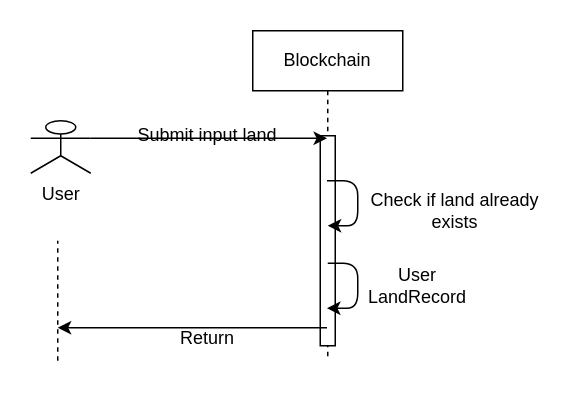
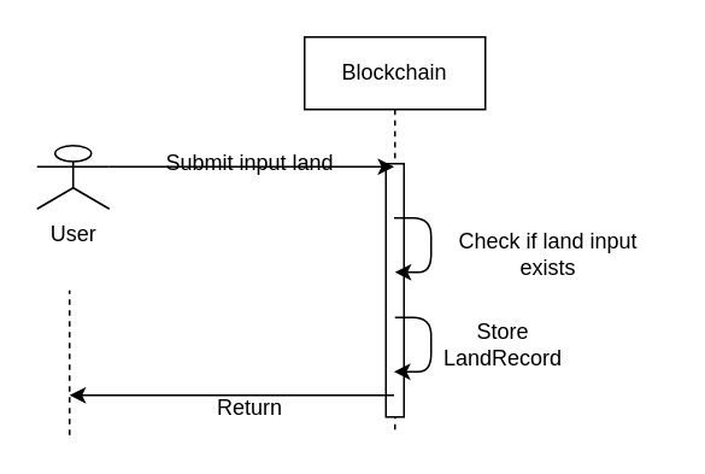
- <mxCell id="5" value="Check if land already exists" style="text;html=1;strokeColor=none;fillColor=none;align=center;verticalAlign=middle;whiteSpace=wrap;rounded=0;" vertex="1" parent="1"><mxGeometry x="238" y="130" width="130" height="20" as="geometry" /></mxCell>
+ <mxCell id="5" value="Check if land input exists" style="text;html=1;strokeColor=none;fillColor=none;align=center;verticalAlign=middle;whiteSpace=wrap;rounded=0;" vertex="1" parent="1"><mxGeometry x="238" y="130" width="130" height="20" as="geometry" /></mxCell>
- <mxCell id="6" value="User LandRecord" style="text;html=1;strokeColor=none;fillColor=none;align=center;verticalAlign=middle;whiteSpace=wrap;rounded=0;" vertex="1" parent="1"><mxGeometry x="258" y="180" width="40" height="20" as="geometry" /></mxCell>
+ <mxCell id="6" value="Store LandRecord" style="text;html=1;strokeColor=none;fillColor=none;align=center;verticalAlign=middle;whiteSpace=wrap;rounded=0;" vertex="1" parent="1"><mxGeometry x="258" y="180" width="40" height="20" as="geometry" /></mxCell>
